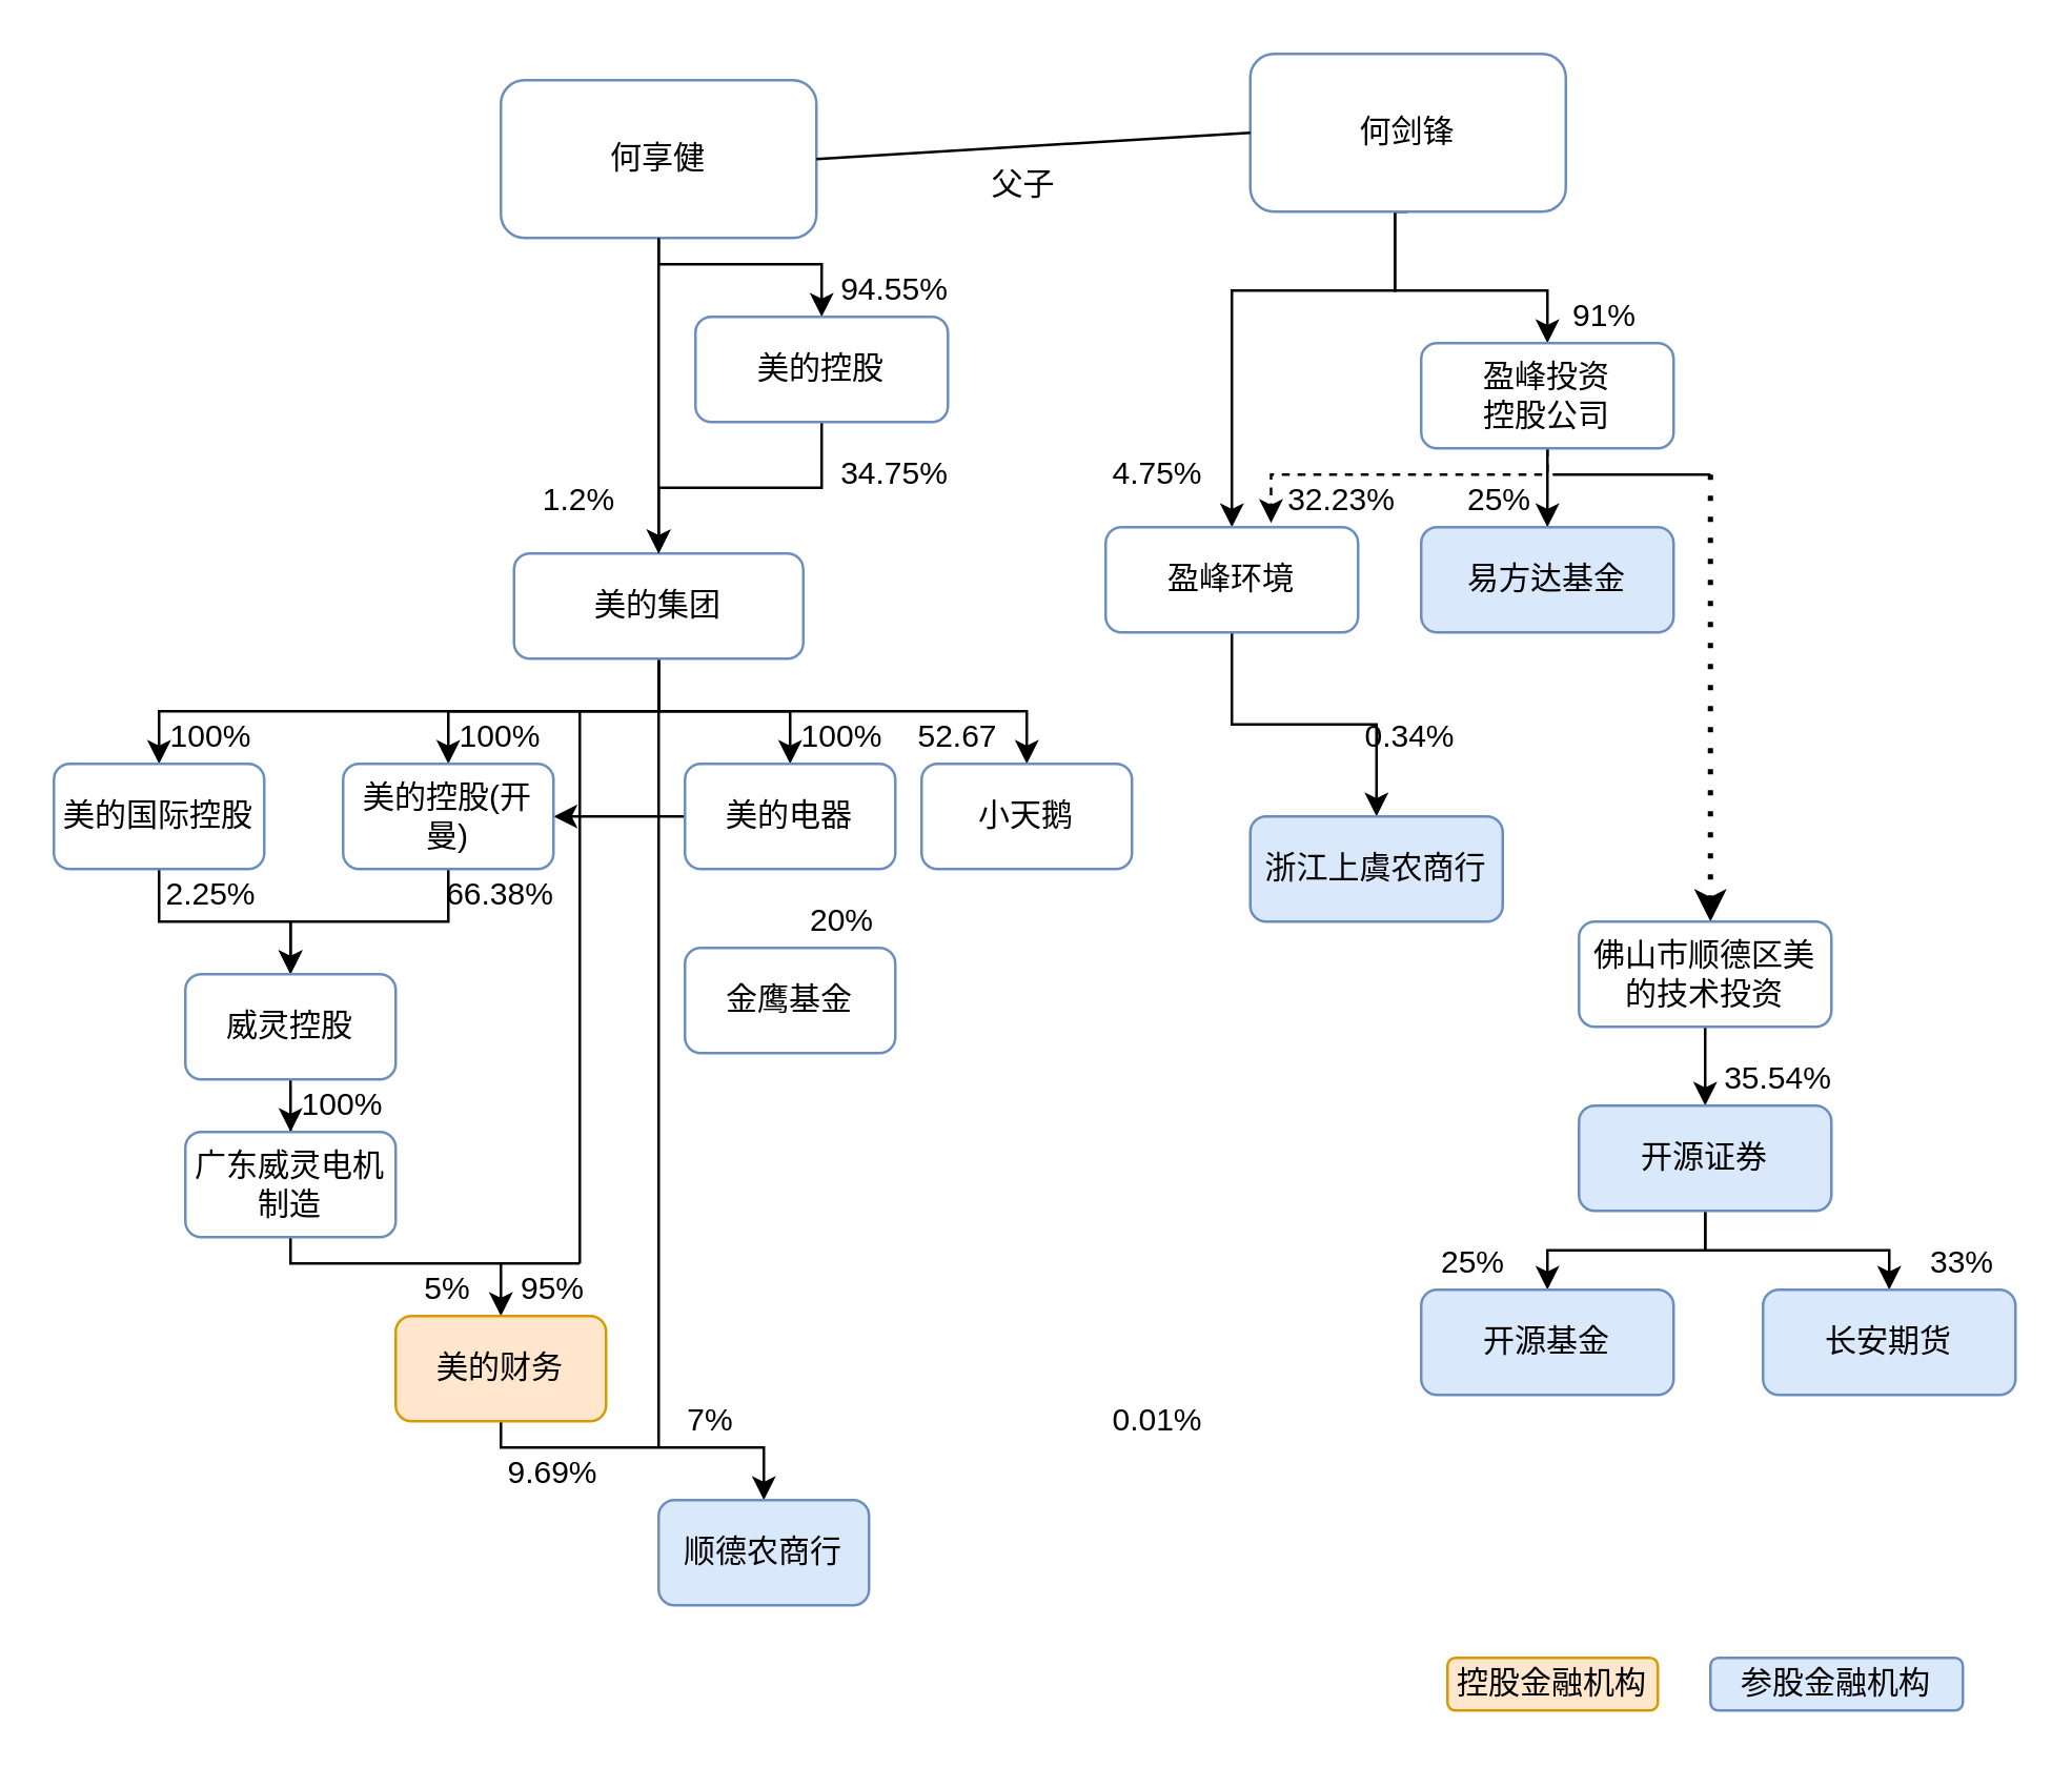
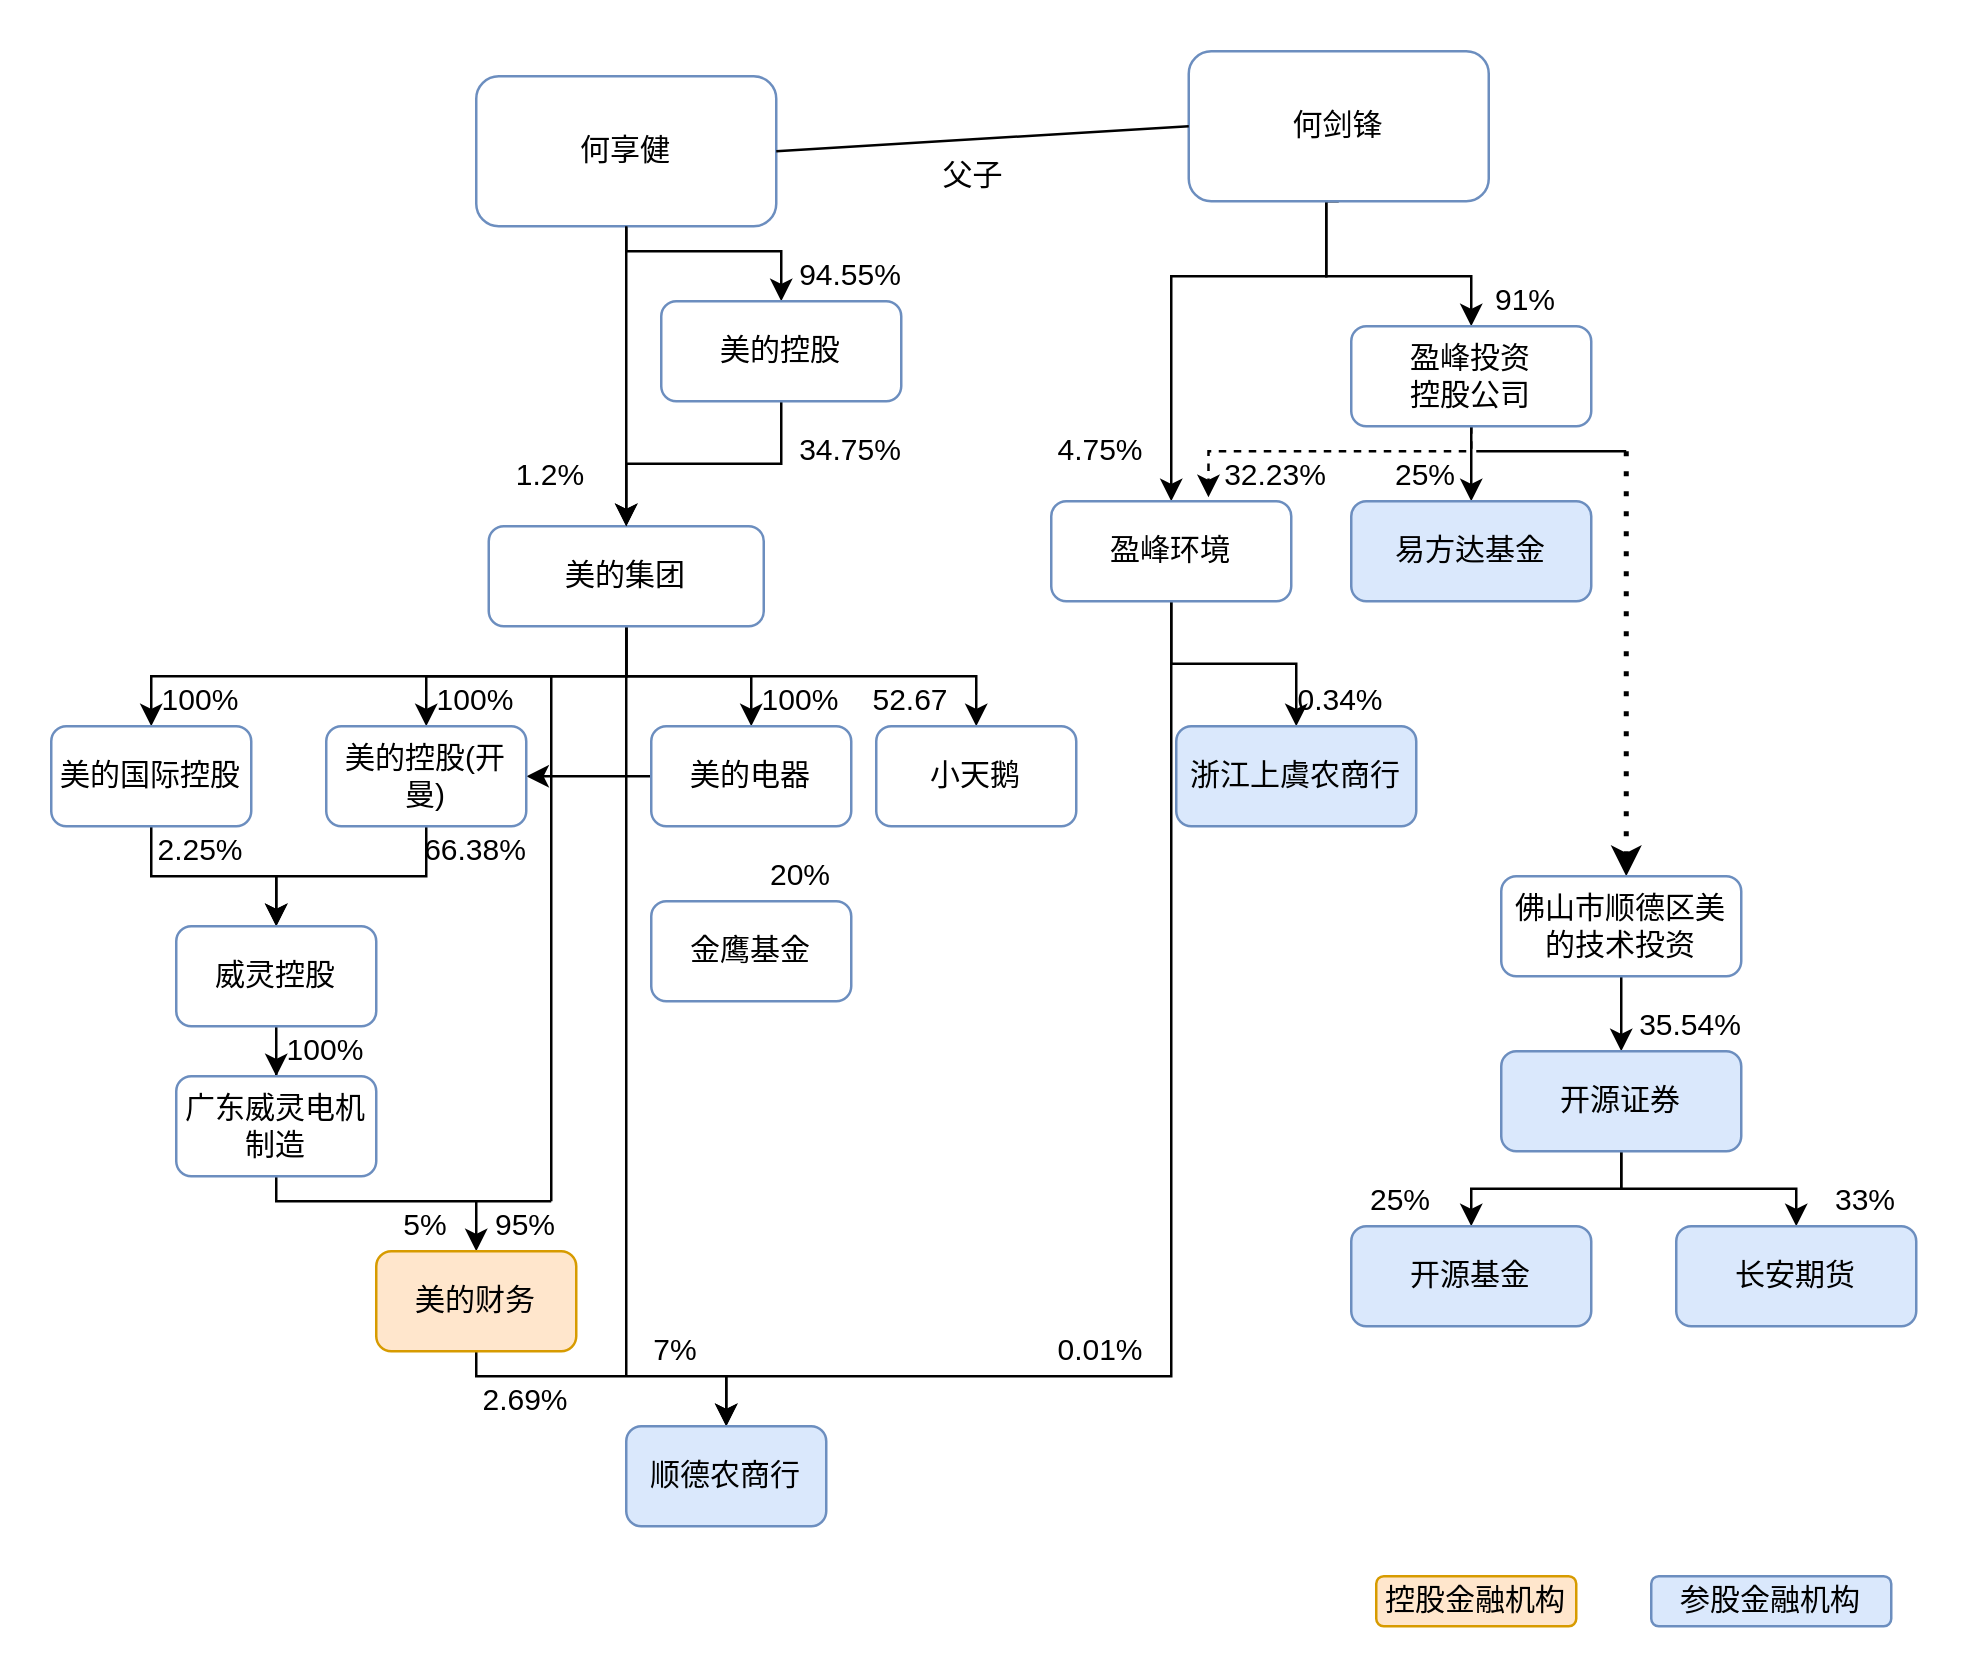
- <mxCell id="64" value="浙江上虞农商行" style="rounded=1;whiteSpace=wrap;html=1;fillColor=#dae8fc;strokeColor=#6c8ebf;" vertex="1" parent="1"><mxGeometry x="475" y="310" width="96" height="40" as="geometry" /></mxCell>
+ <mxCell id="64" value="浙江上虞农商行" style="rounded=1;whiteSpace=wrap;html=1;fillColor=#dae8fc;strokeColor=#6c8ebf;" vertex="1" parent="1"><mxGeometry x="470" y="290" width="96" height="40" as="geometry" /></mxCell>
+ <mxCell id="25" style="edgeStyle=elbowEdgeStyle;rounded=0;sketch=0;orthogonalLoop=1;jettySize=auto;elbow=vertical;html=1;entryX=0.5;entryY=0;entryDx=0;entryDy=0;" edge="1" parent="1" source="26" target="60"><mxGeometry relative="1" as="geometry"><Array as="points"><mxPoint x="390" y="550" /><mxPoint x="468" y="270" /><mxPoint x="460" y="250" /></Array></mxGeometry></mxCell>
- <mxCell id="62" value="9.69%" style="text;html=1;strokeColor=none;fillColor=none;align=center;verticalAlign=middle;whiteSpace=wrap;rounded=0;sketch=0;" vertex="1" parent="1"><mxGeometry x="190" y="550" width="40" height="20" as="geometry" /></mxCell>
+ <mxCell id="62" value="2.69%" style="text;html=1;strokeColor=none;fillColor=none;align=center;verticalAlign=middle;whiteSpace=wrap;rounded=0;sketch=0;" vertex="1" parent="1"><mxGeometry x="190" y="550" width="40" height="20" as="geometry" /></mxCell>
- <mxCell id="78" value="参股金融机构" style="rounded=1;whiteSpace=wrap;html=1;fillColor=#dae8fc;strokeColor=#6c8ebf;" vertex="1" parent="1"><mxGeometry x="650" y="630" width="96" height="20" as="geometry" /></mxCell>
+ <mxCell id="78" value="参股金融机构" style="rounded=1;whiteSpace=wrap;html=1;fillColor=#dae8fc;strokeColor=#6c8ebf;" vertex="1" parent="1"><mxGeometry x="660" y="630" width="96" height="20" as="geometry" /></mxCell>
